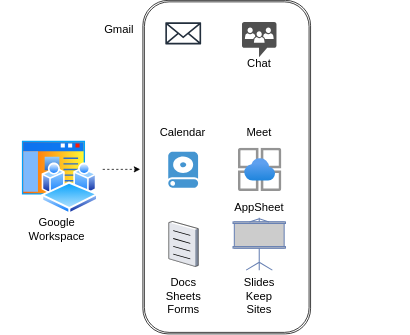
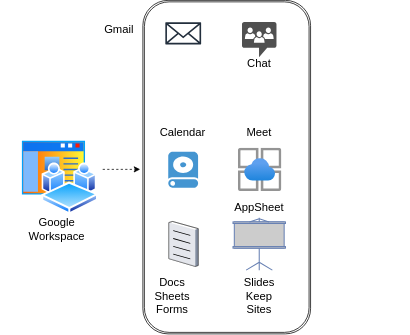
- <mxCell id="8" value="&lt;font style=&quot;font-size: 15px;&quot;&gt;Docs&lt;/font&gt;&lt;div style=&quot;font-size: 15px;&quot;&gt;&lt;font style=&quot;font-size: 15px;&quot;&gt;Sheets&lt;/font&gt;&lt;/div&gt;&lt;div style=&quot;font-size: 15px;&quot;&gt;&lt;span style=&quot;background-color: initial;&quot;&gt;Forms&lt;/span&gt;&lt;br&gt;&lt;/div&gt;" style="text;strokeColor=none;align=center;fillColor=none;html=1;verticalAlign=middle;whiteSpace=wrap;rounded=0;" vertex="1" parent="1"><mxGeometry x="213.87" y="376" width="60" height="30" as="geometry" /></mxCell>
+ <mxCell id="8" value="&lt;font style=&quot;font-size: 15px;&quot;&gt;Docs&lt;/font&gt;&lt;div style=&quot;font-size: 15px;&quot;&gt;&lt;font style=&quot;font-size: 15px;&quot;&gt;Sheets&lt;/font&gt;&lt;/div&gt;&lt;div style=&quot;font-size: 15px;&quot;&gt;&lt;span style=&quot;background-color: initial;&quot;&gt;Forms&lt;/span&gt;&lt;br&gt;&lt;/div&gt;" style="text;strokeColor=none;align=center;fillColor=none;html=1;verticalAlign=middle;whiteSpace=wrap;rounded=0;" vertex="1" parent="1"><mxGeometry x="198.87" y="376" width="60" height="30" as="geometry" /></mxCell>
